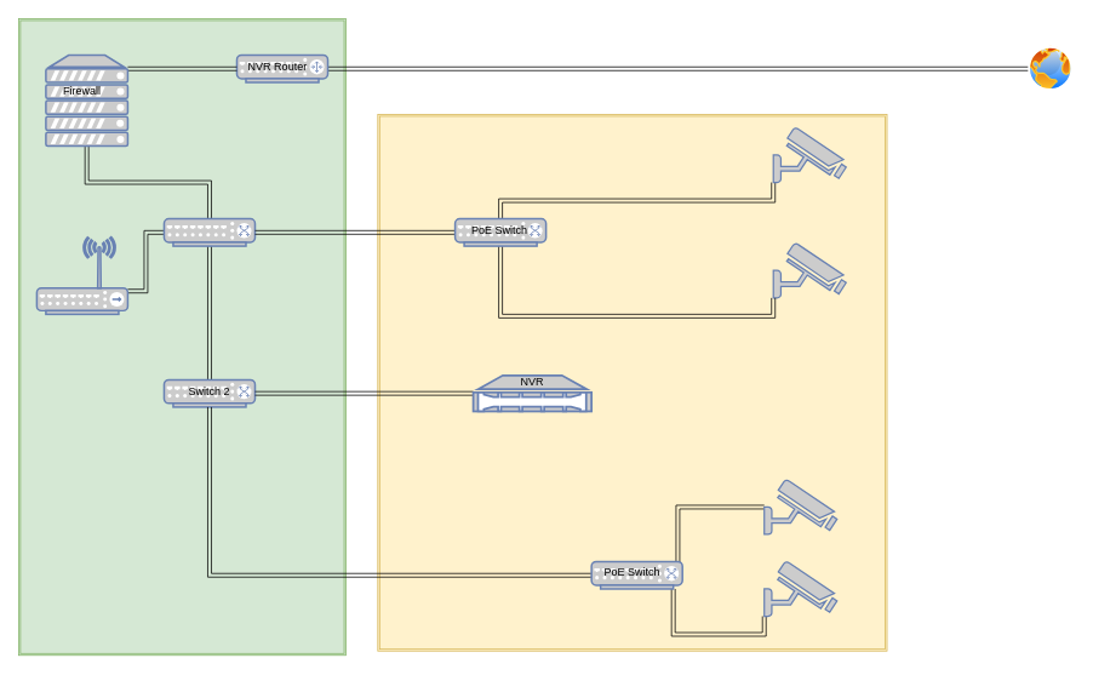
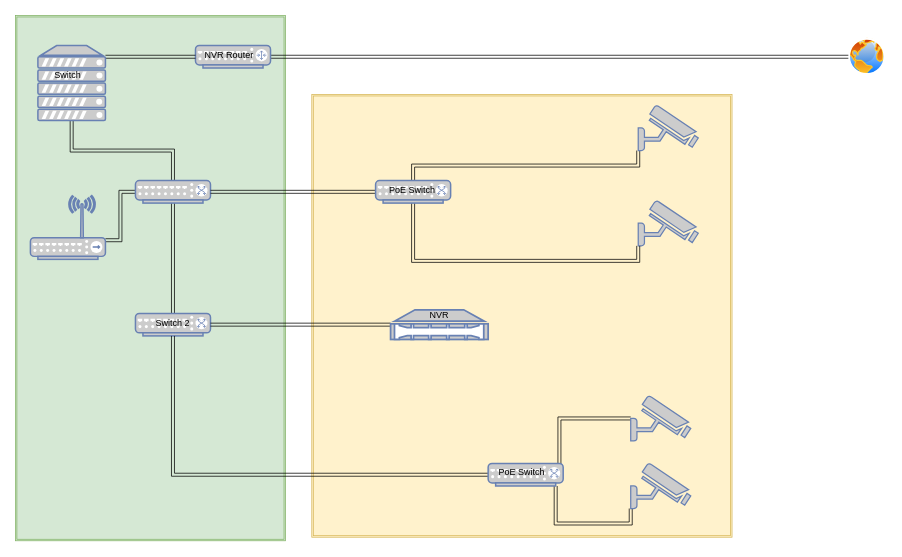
- <mxCell id="33" value="Firewall" style="text;html=1;strokeColor=none;fillColor=none;align=center;verticalAlign=middle;whiteSpace=wrap;rounded=0;" vertex="1" parent="1"><mxGeometry x="70" y="90" width="40" height="20" as="geometry" /></mxCell>
+ <mxCell id="33" value="Switch" style="text;html=1;strokeColor=none;fillColor=none;align=center;verticalAlign=middle;whiteSpace=wrap;rounded=0;" vertex="1" parent="1"><mxGeometry x="70" y="90" width="40" height="20" as="geometry" /></mxCell>
